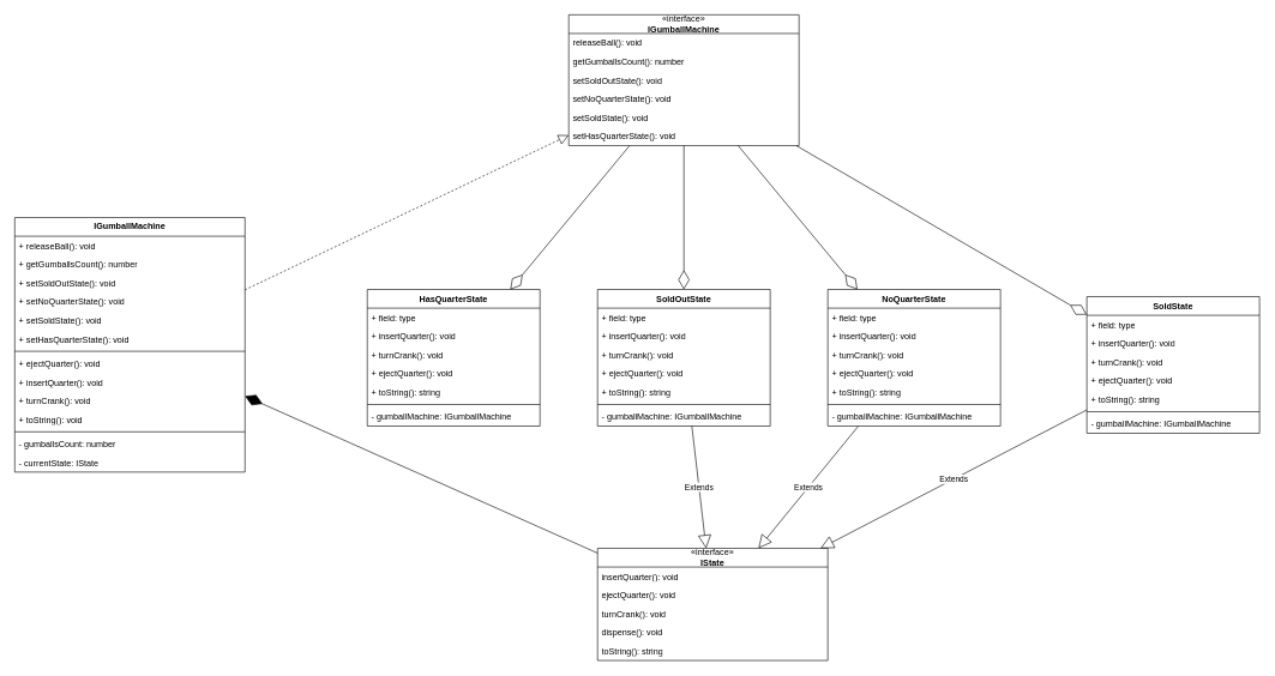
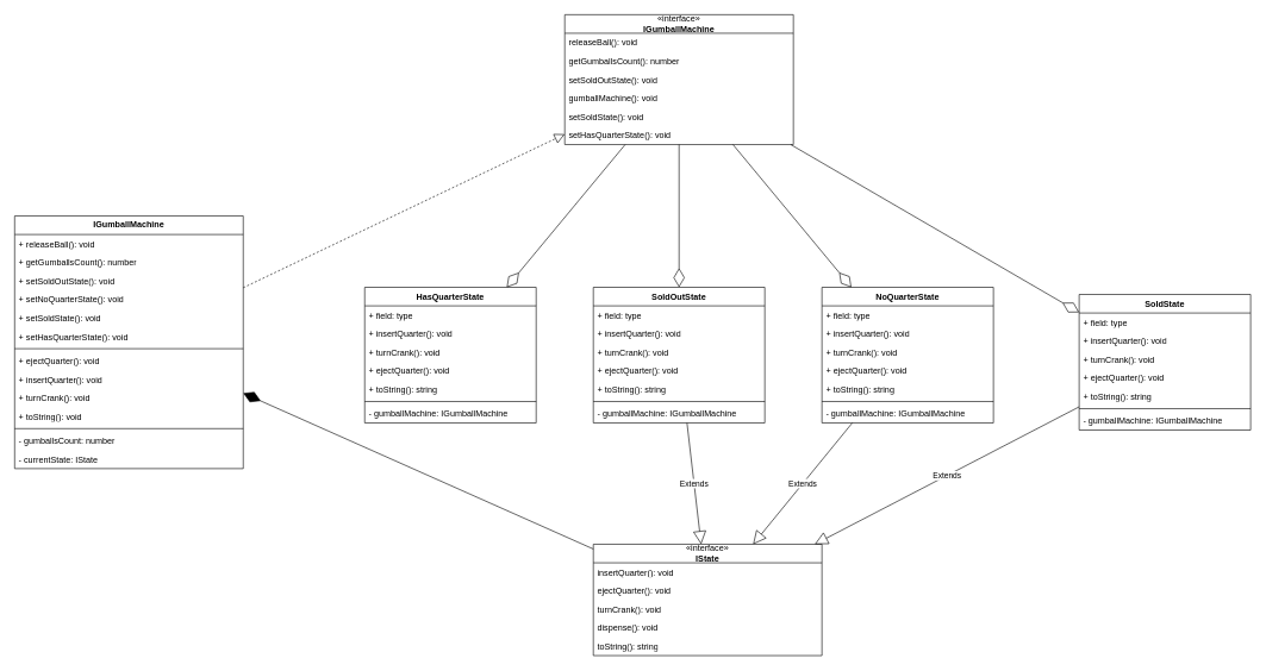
- <mxCell id="44" value="setNoQuarterState(): void" style="text;strokeColor=none;fillColor=none;align=left;verticalAlign=top;spacingLeft=4;spacingRight=4;overflow=hidden;rotatable=0;points=[[0,0.5],[1,0.5]];portConstraint=eastwest;whiteSpace=wrap;html=1;" vertex="1" parent="40"><mxGeometry y="104" width="320" height="26" as="geometry" /></mxCell>
+ <mxCell id="44" value="gumballMachine(): void" style="text;strokeColor=none;fillColor=none;align=left;verticalAlign=top;spacingLeft=4;spacingRight=4;overflow=hidden;rotatable=0;points=[[0,0.5],[1,0.5]];portConstraint=eastwest;whiteSpace=wrap;html=1;" vertex="1" parent="40"><mxGeometry y="104" width="320" height="26" as="geometry" /></mxCell>
